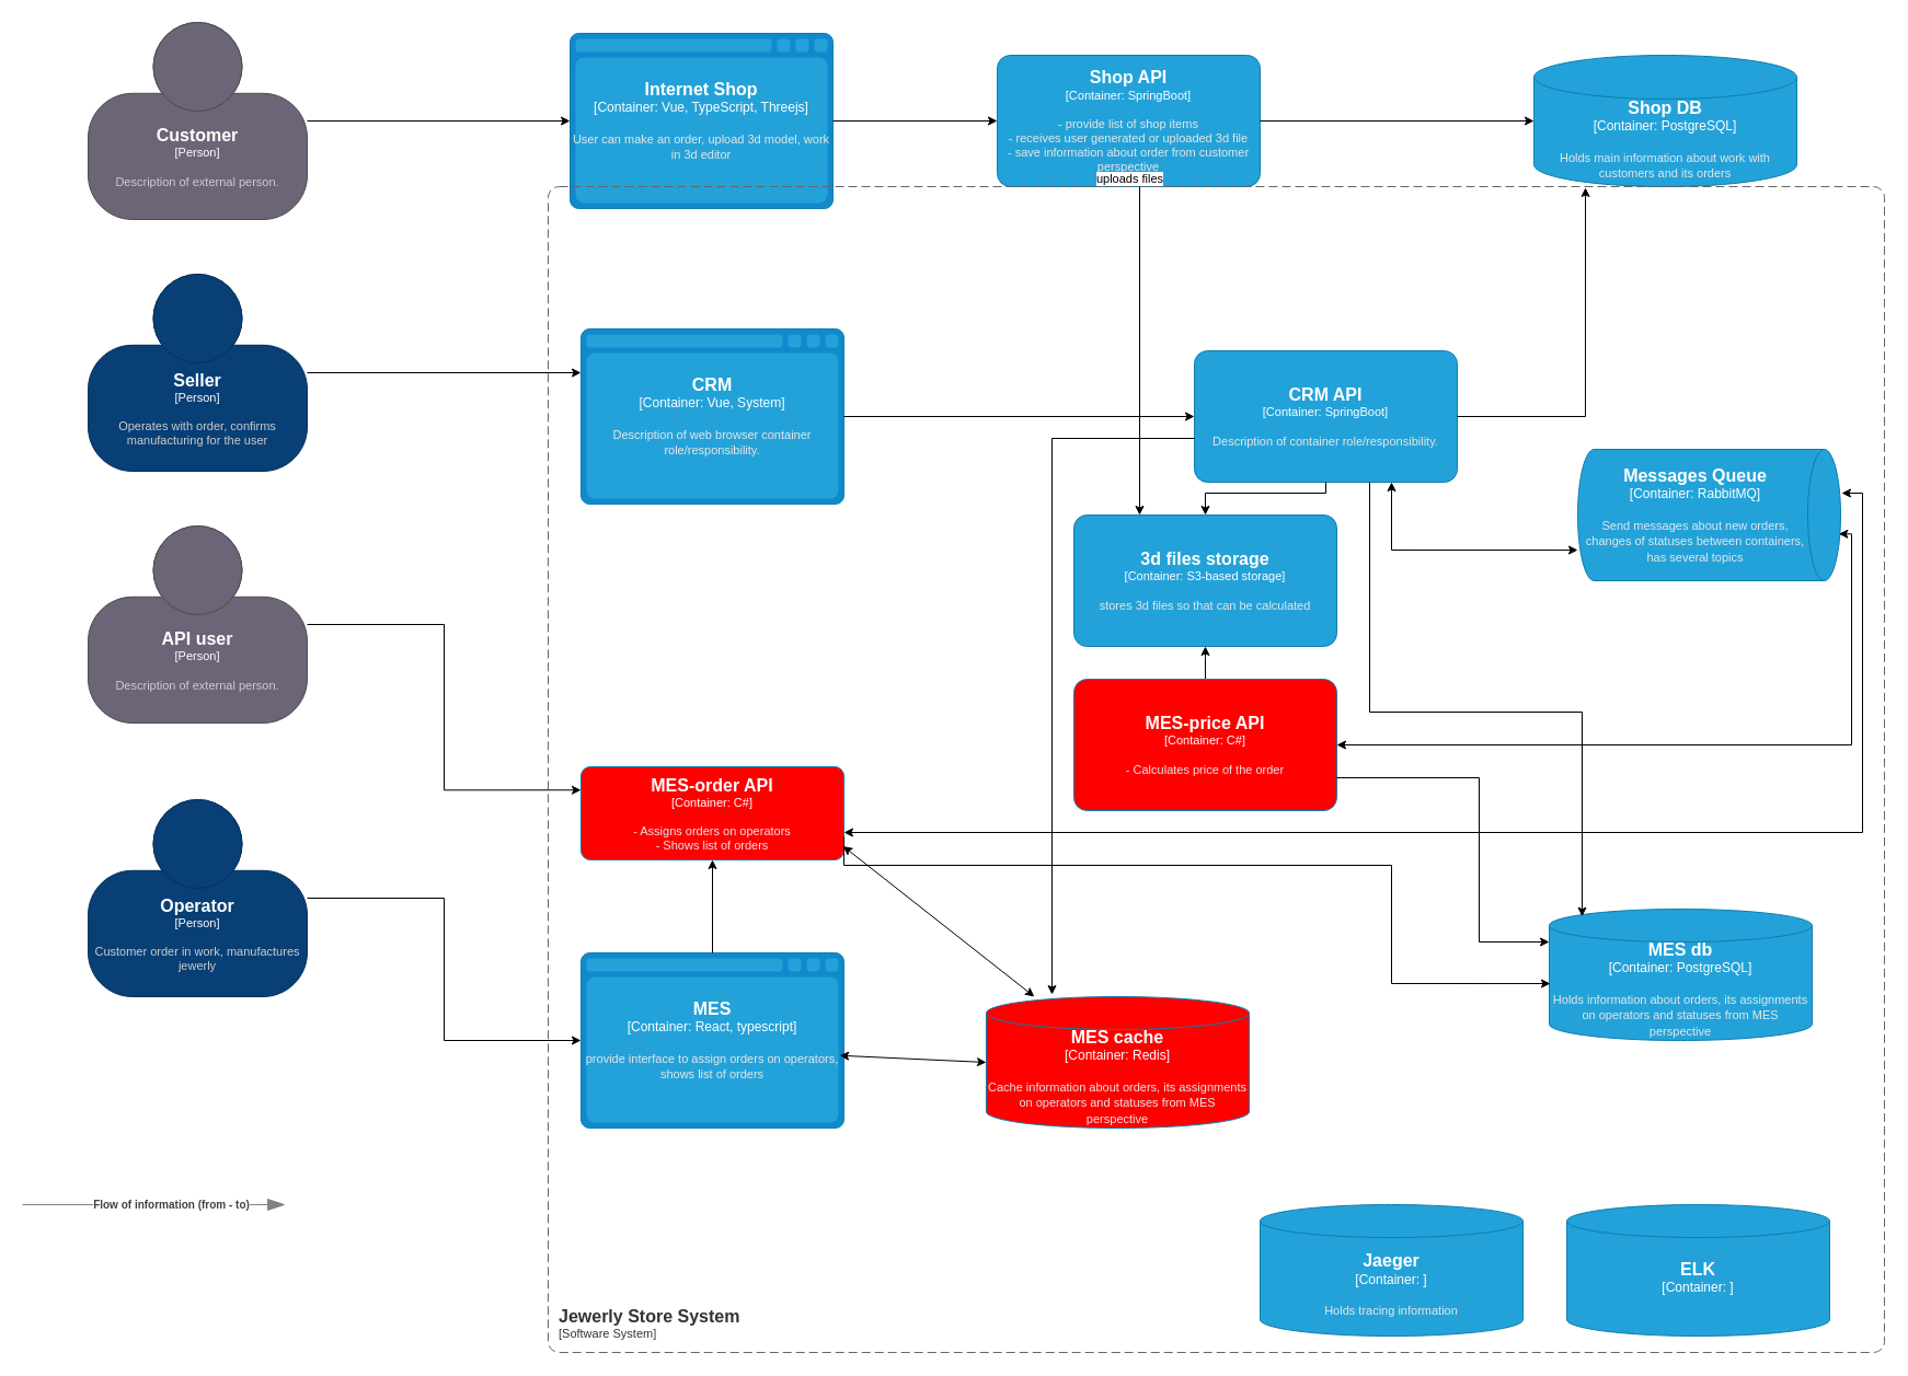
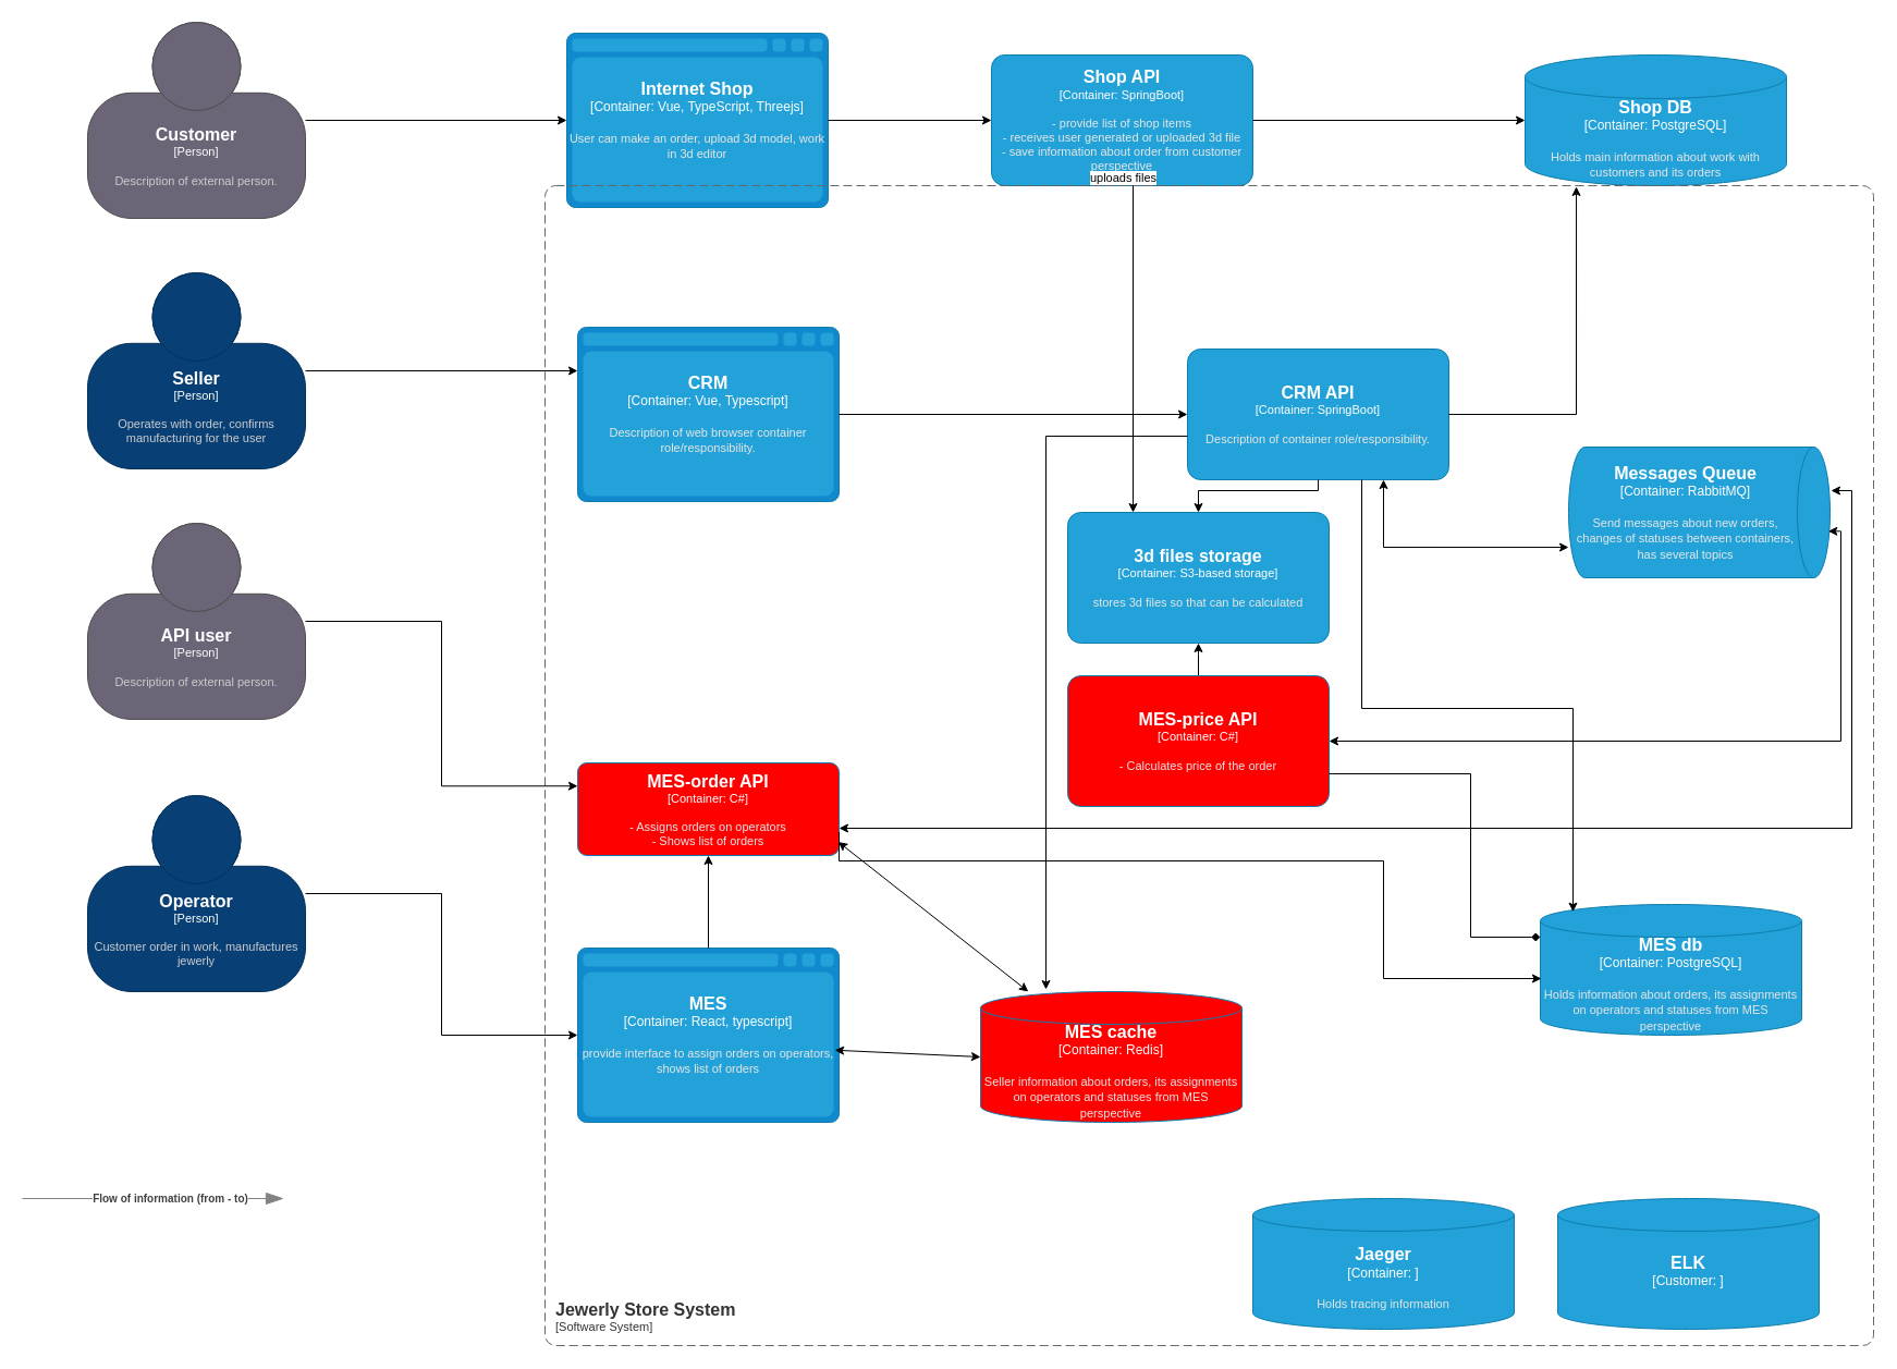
- <mxCell id="11" value="&lt;font style=&quot;font-size: 16px&quot;&gt;&lt;b&gt;CRM&lt;/b&gt;&lt;/font&gt;&lt;div&gt;[Container:&amp;nbsp;Vue, System]&lt;/div&gt;&lt;br&gt;&lt;div&gt;&lt;font style=&quot;font-size: 11px&quot;&gt;&lt;font color=&quot;#E6E6E6&quot;&gt;Description of web browser container role/responsibility.&lt;/font&gt;&lt;/div&gt;" style="shape=mxgraph.c4.webBrowserContainer2;whiteSpace=wrap;html=1;boundedLbl=1;rounded=0;labelBackgroundColor=none;strokeColor=#118ACD;fillColor=#23A2D9;strokeColor=#118ACD;strokeColor2=#0E7DAD;fontSize=12;fontColor=#ffffff;align=center;metaEdit=1;points=[[0.5,0,0],[1,0.25,0],[1,0.5,0],[1,0.75,0],[0.5,1,0],[0,0.75,0],[0,0.5,0],[0,0.25,0]];resizable=0;" parent="1" vertex="1"><mxGeometry x="530" y="300" width="240" height="160" as="geometry" /></mxCell>
+ <mxCell id="11" value="&lt;font style=&quot;font-size: 16px&quot;&gt;&lt;b&gt;CRM&lt;/b&gt;&lt;/font&gt;&lt;div&gt;[Container:&amp;nbsp;Vue, Typescript]&lt;/div&gt;&lt;br&gt;&lt;div&gt;&lt;font style=&quot;font-size: 11px&quot;&gt;&lt;font color=&quot;#E6E6E6&quot;&gt;Description of web browser container role/responsibility.&lt;/font&gt;&lt;/div&gt;" style="shape=mxgraph.c4.webBrowserContainer2;whiteSpace=wrap;html=1;boundedLbl=1;rounded=0;labelBackgroundColor=none;strokeColor=#118ACD;fillColor=#23A2D9;strokeColor=#118ACD;strokeColor2=#0E7DAD;fontSize=12;fontColor=#ffffff;align=center;metaEdit=1;points=[[0.5,0,0],[1,0.25,0],[1,0.5,0],[1,0.75,0],[0.5,1,0],[0,0.75,0],[0,0.5,0],[0,0.25,0]];resizable=0;" parent="1" vertex="1"><mxGeometry x="530" y="300" width="240" height="160" as="geometry" /></mxCell>
- <mxCell id="41" style="edgeStyle=orthogonalEdgeStyle;rounded=0;orthogonalLoop=1;jettySize=auto;html=1;entryX=0;entryY=0.25;entryDx=0;entryDy=0;entryPerimeter=0;exitX=1;exitY=0.75;exitDx=0;exitDy=0;exitPerimeter=0;" edge="1" parent="1" source="34" target="31"><mxGeometry relative="1" as="geometry"><mxPoint x="1425" y="908" as="targetPoint" /><Array as="points"><mxPoint x="1350" y="710" /><mxPoint x="1350" y="860" /></Array><mxPoint x="780" y="800" as="sourcePoint" /></mxGeometry></mxCell>
+ <mxCell id="41" style="edgeStyle=orthogonalEdgeStyle;rounded=0;orthogonalLoop=1;jettySize=auto;html=1;entryX=0;entryY=0.25;entryDx=0;entryDy=0;entryPerimeter=0;exitX=1;exitY=0.75;exitDx=0;exitDy=0;exitPerimeter=0;endArrow=diamond;" edge="1" parent="1" source="34" target="31"><mxGeometry relative="1" as="geometry"><mxPoint x="1425" y="908" as="targetPoint" /><Array as="points"><mxPoint x="1350" y="710" /><mxPoint x="1350" y="860" /></Array><mxPoint x="780" y="800" as="sourcePoint" /></mxGeometry></mxCell>
- <mxCell id="36" value="&lt;font style=&quot;font-size: 16px&quot;&gt;&lt;b&gt;MES cache&lt;/b&gt;&lt;/font&gt;&lt;div&gt;[Container:&amp;nbsp;Redis]&lt;/div&gt;&lt;br&gt;&lt;div&gt;&lt;font style=&quot;font-size: 11px&quot;&gt;&lt;font color=&quot;#E6E6E6&quot;&gt;Cache information about orders, its assignments on operators and statuses from MES perspective&lt;/font&gt;&lt;/div&gt;" style="shape=cylinder3;size=15;whiteSpace=wrap;html=1;boundedLbl=1;rounded=0;labelBackgroundColor=none;fillColor=#FF0000;fontSize=12;fontColor=#ffffff;align=center;strokeColor=#0E7DAD;metaEdit=1;points=[[0.5,0,0],[1,0.25,0],[1,0.5,0],[1,0.75,0],[0.5,1,0],[0,0.75,0],[0,0.5,0],[0,0.25,0]];resizable=0;" parent="1" vertex="1"><mxGeometry x="900" y="910" width="240" height="120" as="geometry" /></mxCell>
+ <mxCell id="36" value="&lt;font style=&quot;font-size: 16px&quot;&gt;&lt;b&gt;MES cache&lt;/b&gt;&lt;/font&gt;&lt;div&gt;[Container:&amp;nbsp;Redis]&lt;/div&gt;&lt;br&gt;&lt;div&gt;&lt;font style=&quot;font-size: 11px&quot;&gt;&lt;font color=&quot;#E6E6E6&quot;&gt;Seller information about orders, its assignments on operators and statuses from MES perspective&lt;/font&gt;&lt;/div&gt;" style="shape=cylinder3;size=15;whiteSpace=wrap;html=1;boundedLbl=1;rounded=0;labelBackgroundColor=none;fillColor=#FF0000;fontSize=12;fontColor=#ffffff;align=center;strokeColor=#0E7DAD;metaEdit=1;points=[[0.5,0,0],[1,0.25,0],[1,0.5,0],[1,0.75,0],[0.5,1,0],[0,0.75,0],[0,0.5,0],[0,0.25,0]];resizable=0;" parent="1" vertex="1"><mxGeometry x="900" y="910" width="240" height="120" as="geometry" /></mxCell>
- <mxCell id="40" value="&lt;font style=&quot;font-size: 16px&quot;&gt;&lt;b&gt;ELK&lt;/b&gt;&lt;/font&gt;&lt;div&gt;[Container:&amp;nbsp;]&lt;/div&gt;&lt;br&gt;&lt;div&gt;&lt;font style=&quot;font-size: 11px&quot;&gt;&lt;font color=&quot;#E6E6E6&quot;&gt;&lt;/font&gt;&lt;/div&gt;" style="shape=cylinder3;size=15;whiteSpace=wrap;html=1;boundedLbl=1;rounded=0;labelBackgroundColor=none;fillColor=#23A2D9;fontSize=12;fontColor=#ffffff;align=center;strokeColor=#0E7DAD;metaEdit=1;points=[[0.5,0,0],[1,0.25,0],[1,0.5,0],[1,0.75,0],[0.5,1,0],[0,0.75,0],[0,0.5,0],[0,0.25,0]];resizable=0;" vertex="1" parent="1"><mxGeometry x="1430" y="1100" width="240" height="120" as="geometry" /></mxCell>
+ <mxCell id="40" value="&lt;font style=&quot;font-size: 16px&quot;&gt;&lt;b&gt;ELK&lt;/b&gt;&lt;/font&gt;&lt;div&gt;[Customer:&amp;nbsp;]&lt;/div&gt;&lt;br&gt;&lt;div&gt;&lt;font style=&quot;font-size: 11px&quot;&gt;&lt;font color=&quot;#E6E6E6&quot;&gt;&lt;/font&gt;&lt;/div&gt;" style="shape=cylinder3;size=15;whiteSpace=wrap;html=1;boundedLbl=1;rounded=0;labelBackgroundColor=none;fillColor=#23A2D9;fontSize=12;fontColor=#ffffff;align=center;strokeColor=#0E7DAD;metaEdit=1;points=[[0.5,0,0],[1,0.25,0],[1,0.5,0],[1,0.75,0],[0.5,1,0],[0,0.75,0],[0,0.5,0],[0,0.25,0]];resizable=0;" vertex="1" parent="1"><mxGeometry x="1430" y="1100" width="240" height="120" as="geometry" /></mxCell>
